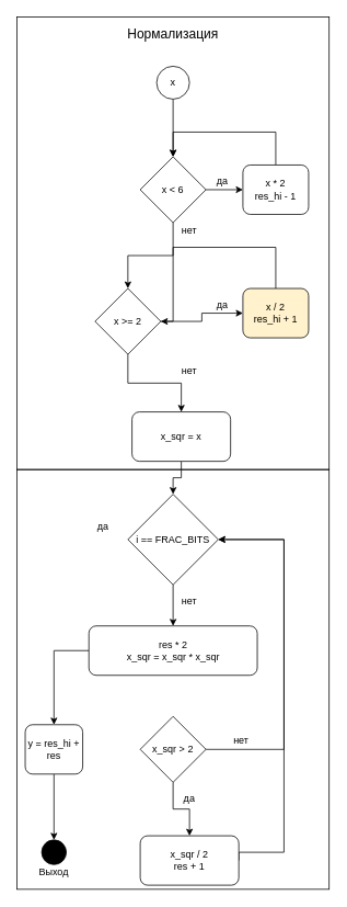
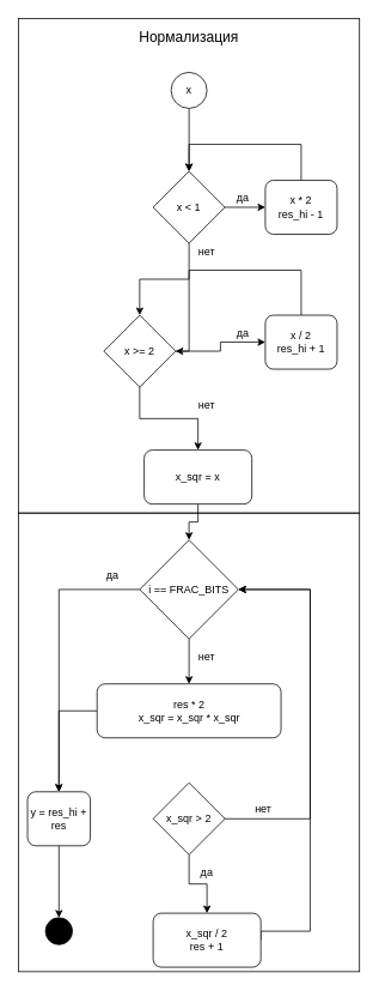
- <mxCell id="22" value="x &amp;lt; 6" style="rhombus;whiteSpace=wrap;html=1;" vertex="1" parent="1"><mxGeometry x="170" y="190" width="80" height="80" as="geometry" /></mxCell>
+ <mxCell id="22" value="x &amp;lt; 1" style="rhombus;whiteSpace=wrap;html=1;" vertex="1" parent="1"><mxGeometry x="170" y="190" width="80" height="80" as="geometry" /></mxCell>
- <mxCell id="31" value="x / 2&lt;br&gt;res_hi + 1" style="rounded=1;whiteSpace=wrap;html=1;fillColor=#fff2cc;" vertex="1" parent="1"><mxGeometry x="295" y="350" width="80" height="60" as="geometry" /></mxCell>
+ <mxCell id="31" value="x / 2&lt;br&gt;res_hi + 1" style="rounded=1;whiteSpace=wrap;html=1;fillColor=#ffffff;" vertex="1" parent="1"><mxGeometry x="295" y="350" width="80" height="60" as="geometry" /></mxCell>
+ <mxCell id="40" style="edgeStyle=orthogonalEdgeStyle;rounded=0;orthogonalLoop=1;jettySize=auto;html=1;" edge="1" parent="1" source="4" target="39"><mxGeometry relative="1" as="geometry"><mxPoint x="155" y="655" as="sourcePoint" /><mxPoint x="65" y="1020" as="targetPoint" /></mxGeometry></mxCell>
- <mxCell id="17" value="Выход" style="text;html=1;strokeColor=none;fillColor=none;align=center;verticalAlign=middle;whiteSpace=wrap;rounded=0;" vertex="1" parent="1"><mxGeometry x="45" y="1050" width="40" height="20" as="geometry" /></mxCell>
